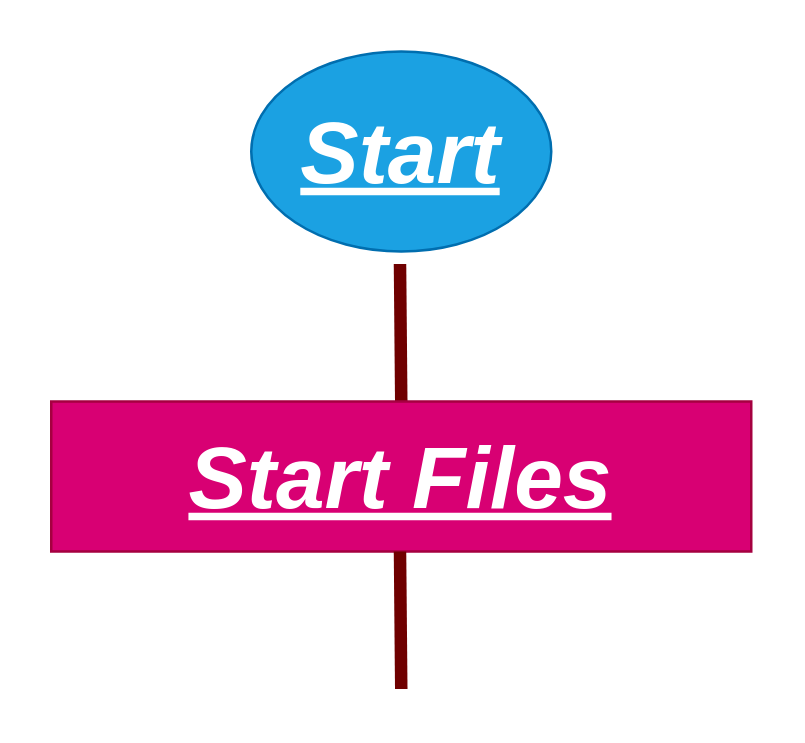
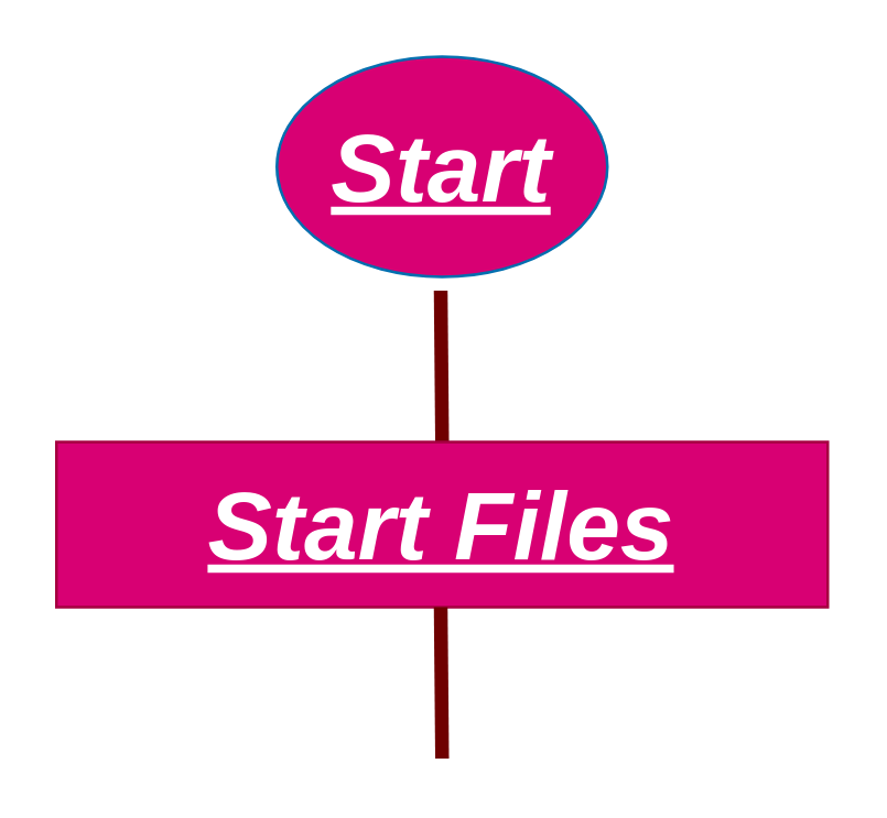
- <mxCell id="2" value="&lt;font style=&quot;font-size: 35px;&quot;&gt;&lt;b&gt;&lt;i&gt;&lt;u&gt;Start&lt;/u&gt;&lt;/i&gt;&lt;/b&gt;&lt;/font&gt;" style="ellipse;whiteSpace=wrap;html=1;fillColor=#1ba1e2;fontColor=#ffffff;strokeColor=#006EAF;" vertex="1" parent="1"><mxGeometry x="100" width="120" height="80" as="geometry" y="20" /></mxCell>
+ <mxCell id="2" value="&lt;font style=&quot;font-size: 35px;&quot;&gt;&lt;b&gt;&lt;i&gt;&lt;u&gt;Start&lt;/u&gt;&lt;/i&gt;&lt;/b&gt;&lt;/font&gt;" style="ellipse;whiteSpace=wrap;html=1;fillColor=#d80073;fontColor=#ffffff;strokeColor=#006EAF;" vertex="1" parent="1"><mxGeometry x="100" width="120" height="80" as="geometry" y="20" /></mxCell>
